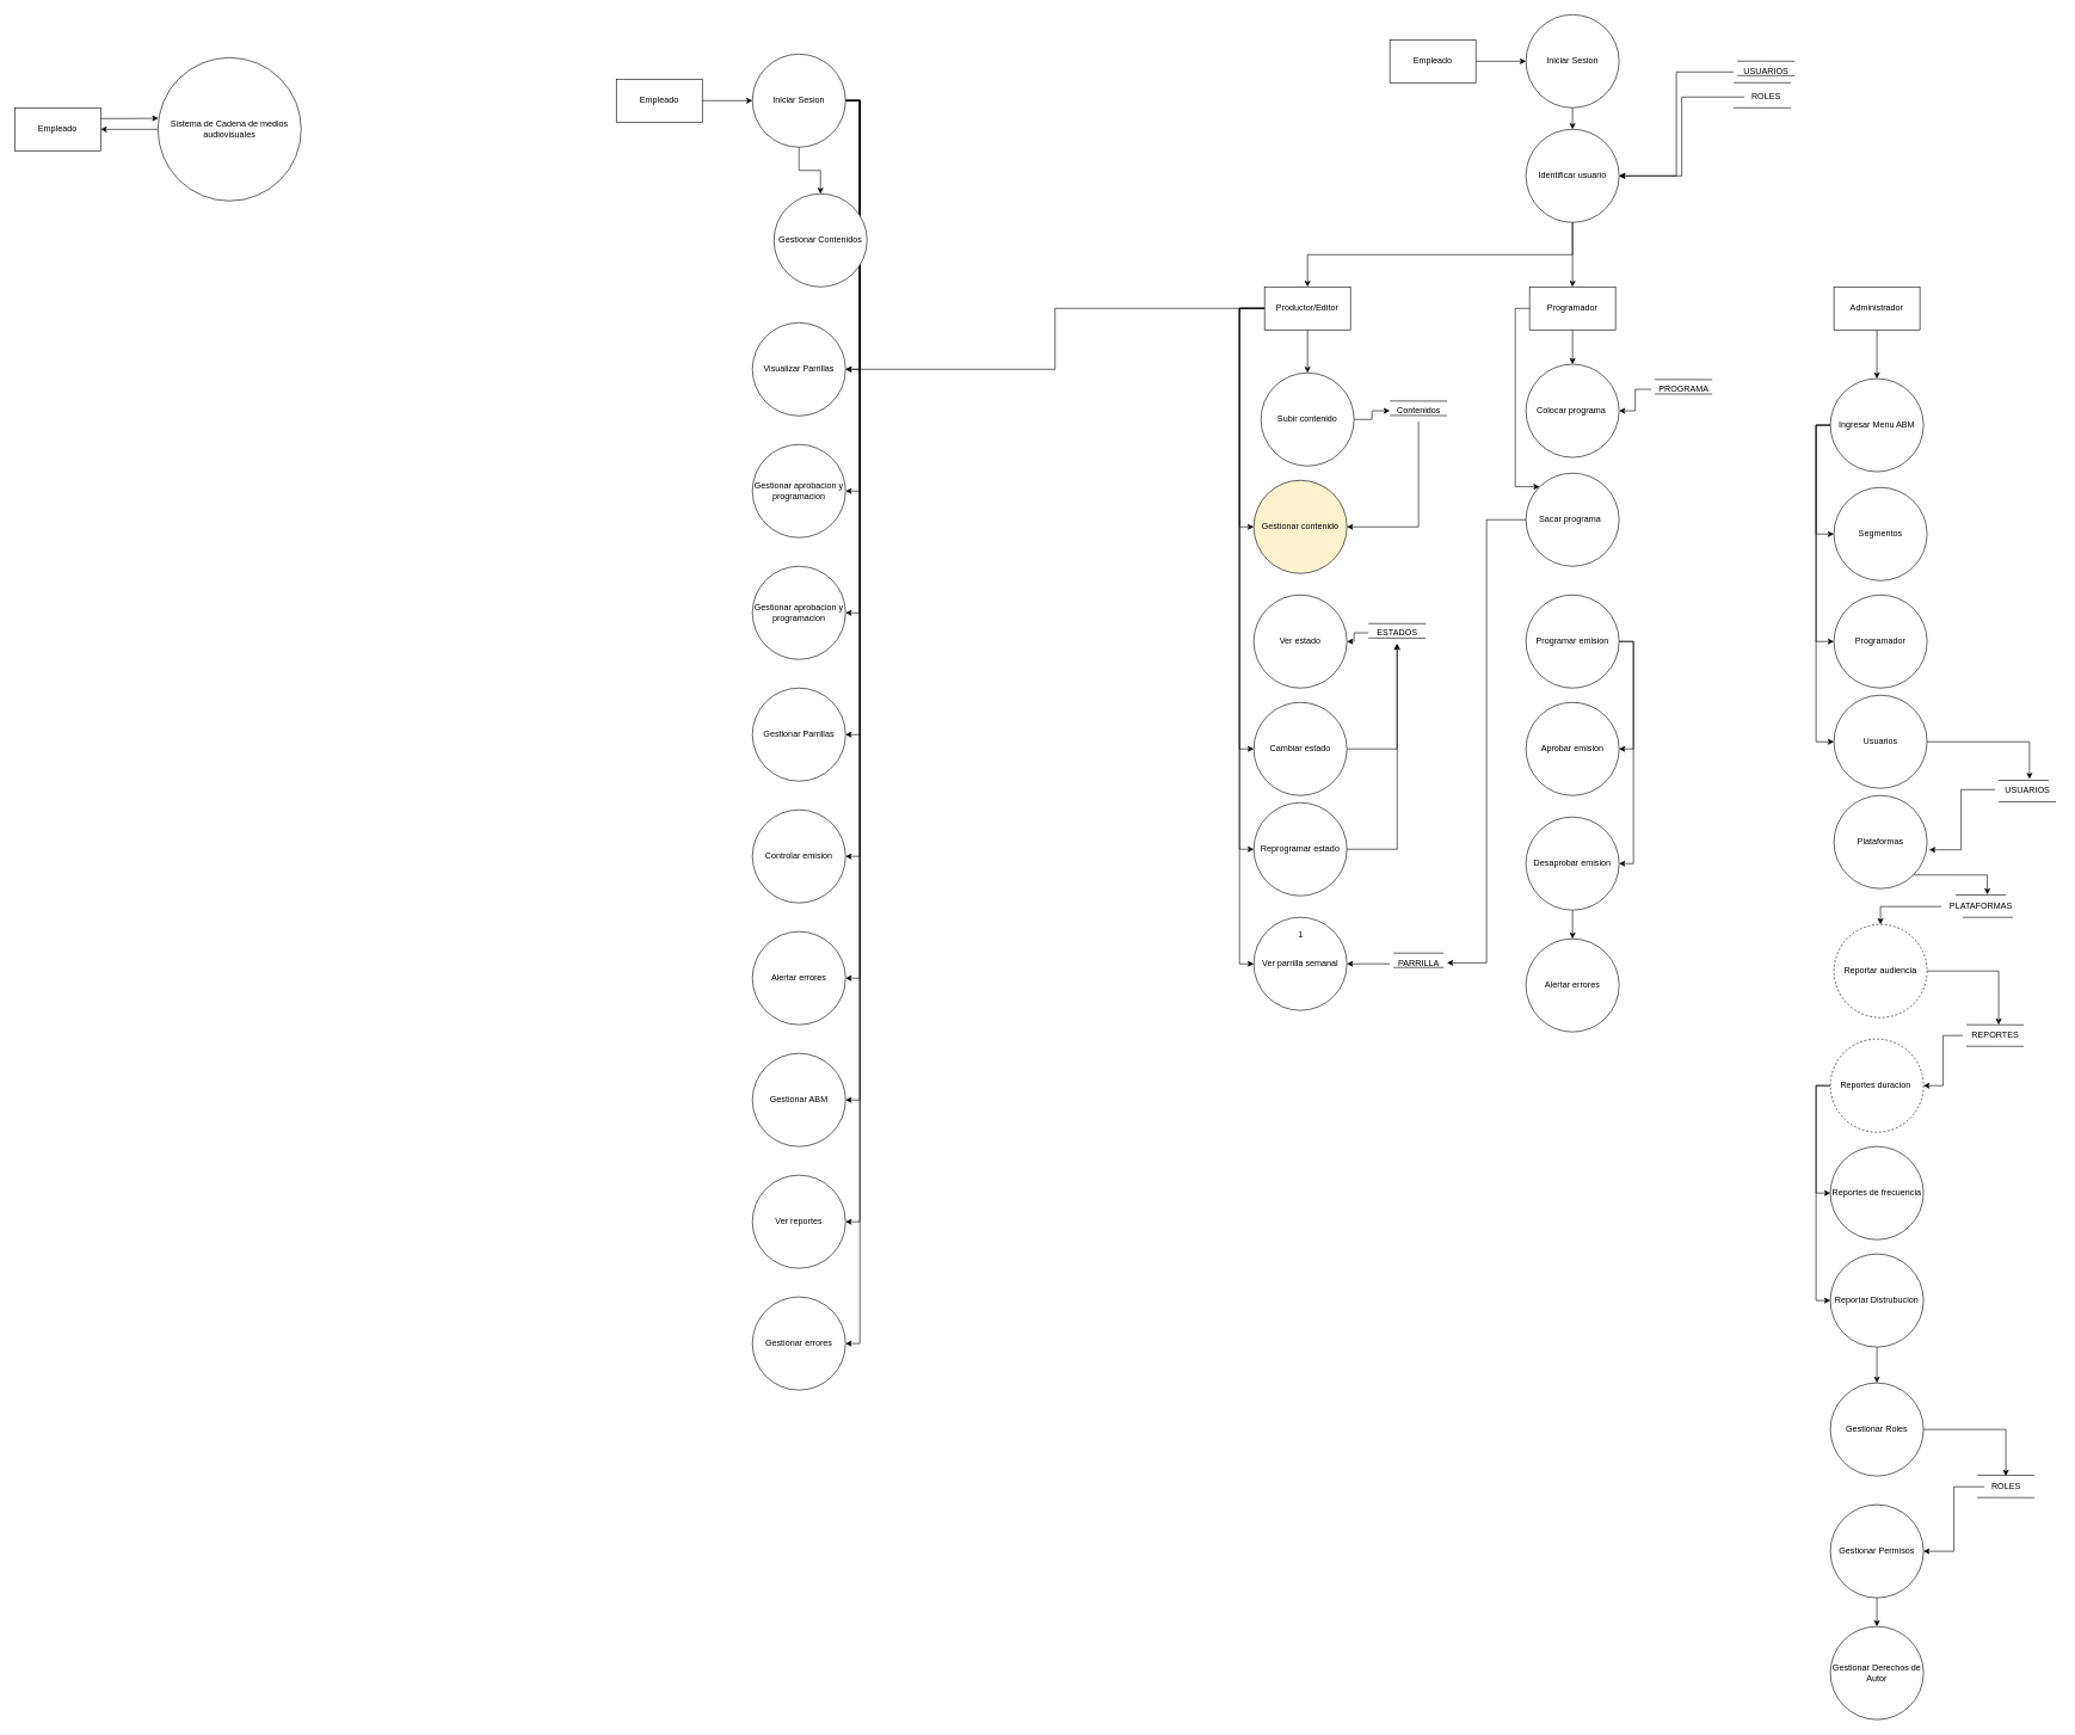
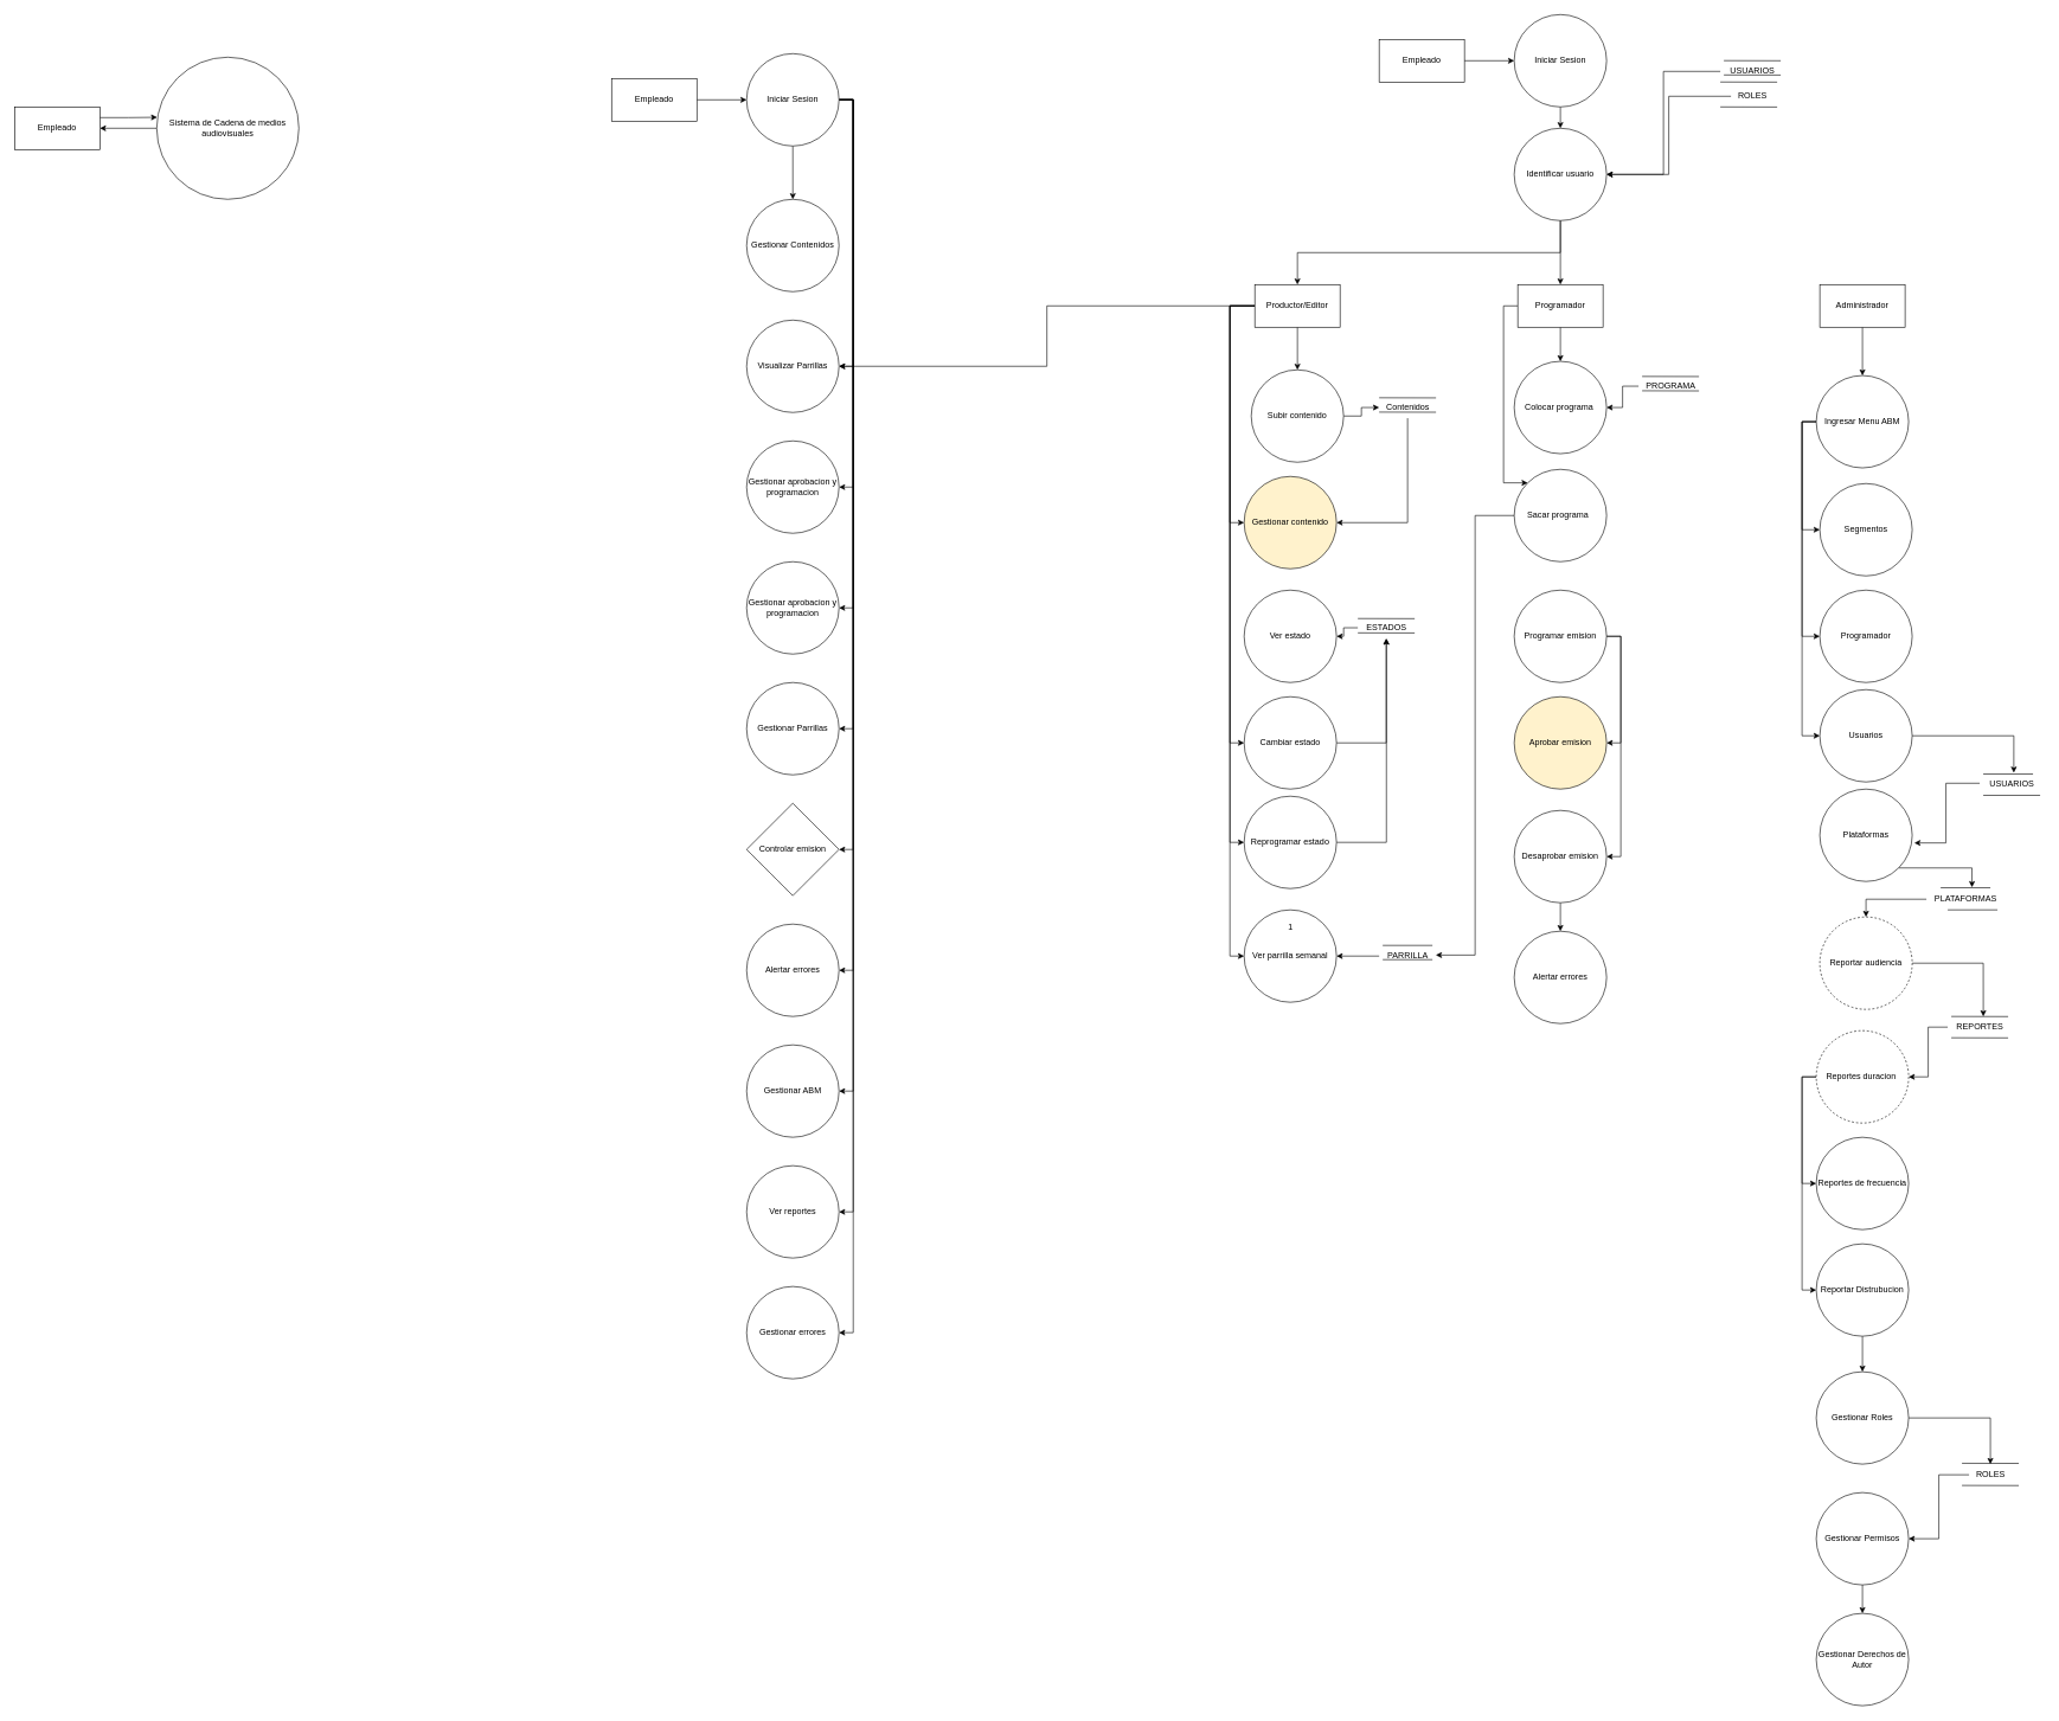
- <mxCell id="19" value="Gestionar Contenidos" style="ellipse;whiteSpace=wrap;html=1;aspect=fixed;" vertex="1" parent="1"><mxGeometry x="1080" y="270" width="130" height="130" as="geometry" /></mxCell>
+ <mxCell id="19" value="Gestionar Contenidos" style="ellipse;whiteSpace=wrap;html=1;aspect=fixed;" vertex="1" parent="1"><mxGeometry x="1050" y="280" width="130" height="130" as="geometry" /></mxCell>
- <mxCell id="38" value="Aprobar emision" style="ellipse;whiteSpace=wrap;html=1;aspect=fixed;" vertex="1" parent="1"><mxGeometry x="2130" y="980" width="130" height="130" as="geometry" /></mxCell>
+ <mxCell id="38" value="Aprobar emision" style="ellipse;whiteSpace=wrap;html=1;aspect=fixed;fillColor=#fff2cc;" vertex="1" parent="1"><mxGeometry x="2130" y="980" width="130" height="130" as="geometry" /></mxCell>
- <mxCell id="24" value="Controlar emision" style="ellipse;whiteSpace=wrap;html=1;aspect=fixed;" vertex="1" parent="1"><mxGeometry x="1050" y="1130" width="130" height="130" as="geometry" /></mxCell>
+ <mxCell id="24" value="Controlar emision" style="rhombus;whiteSpace=wrap;html=1;aspect=fixed;" vertex="1" parent="1"><mxGeometry x="1050" y="1130" width="130" height="130" as="geometry" /></mxCell>
